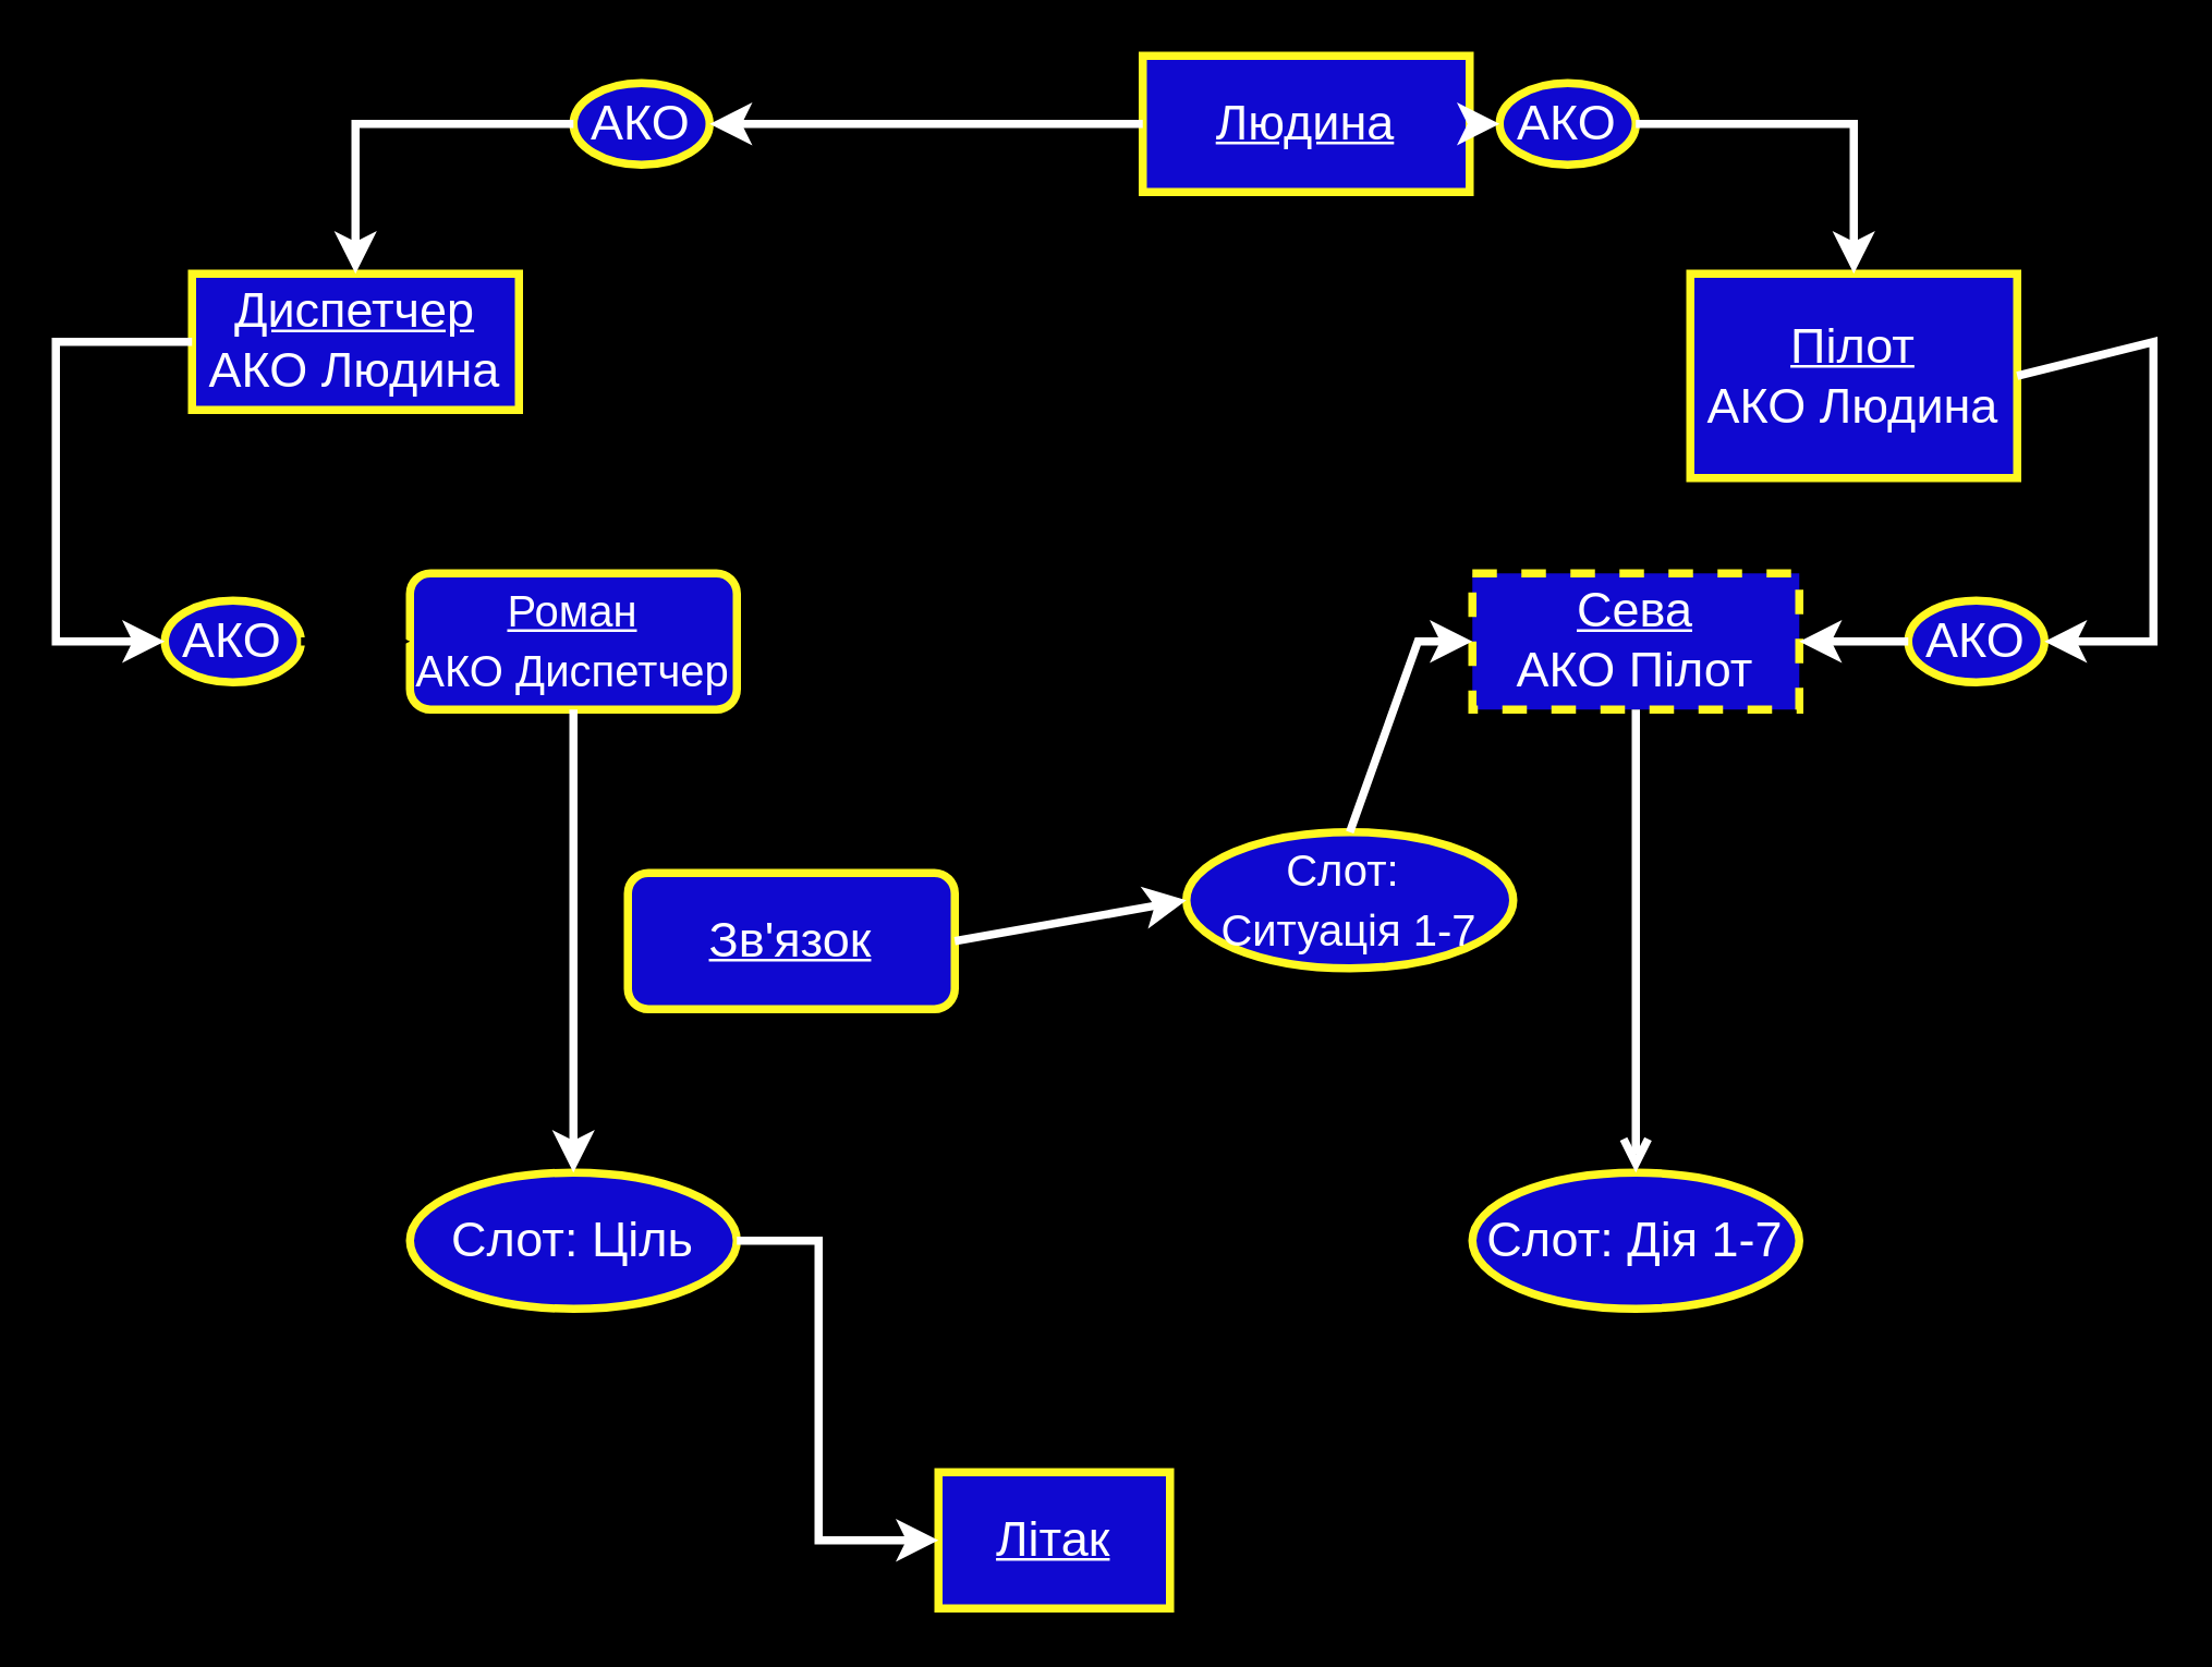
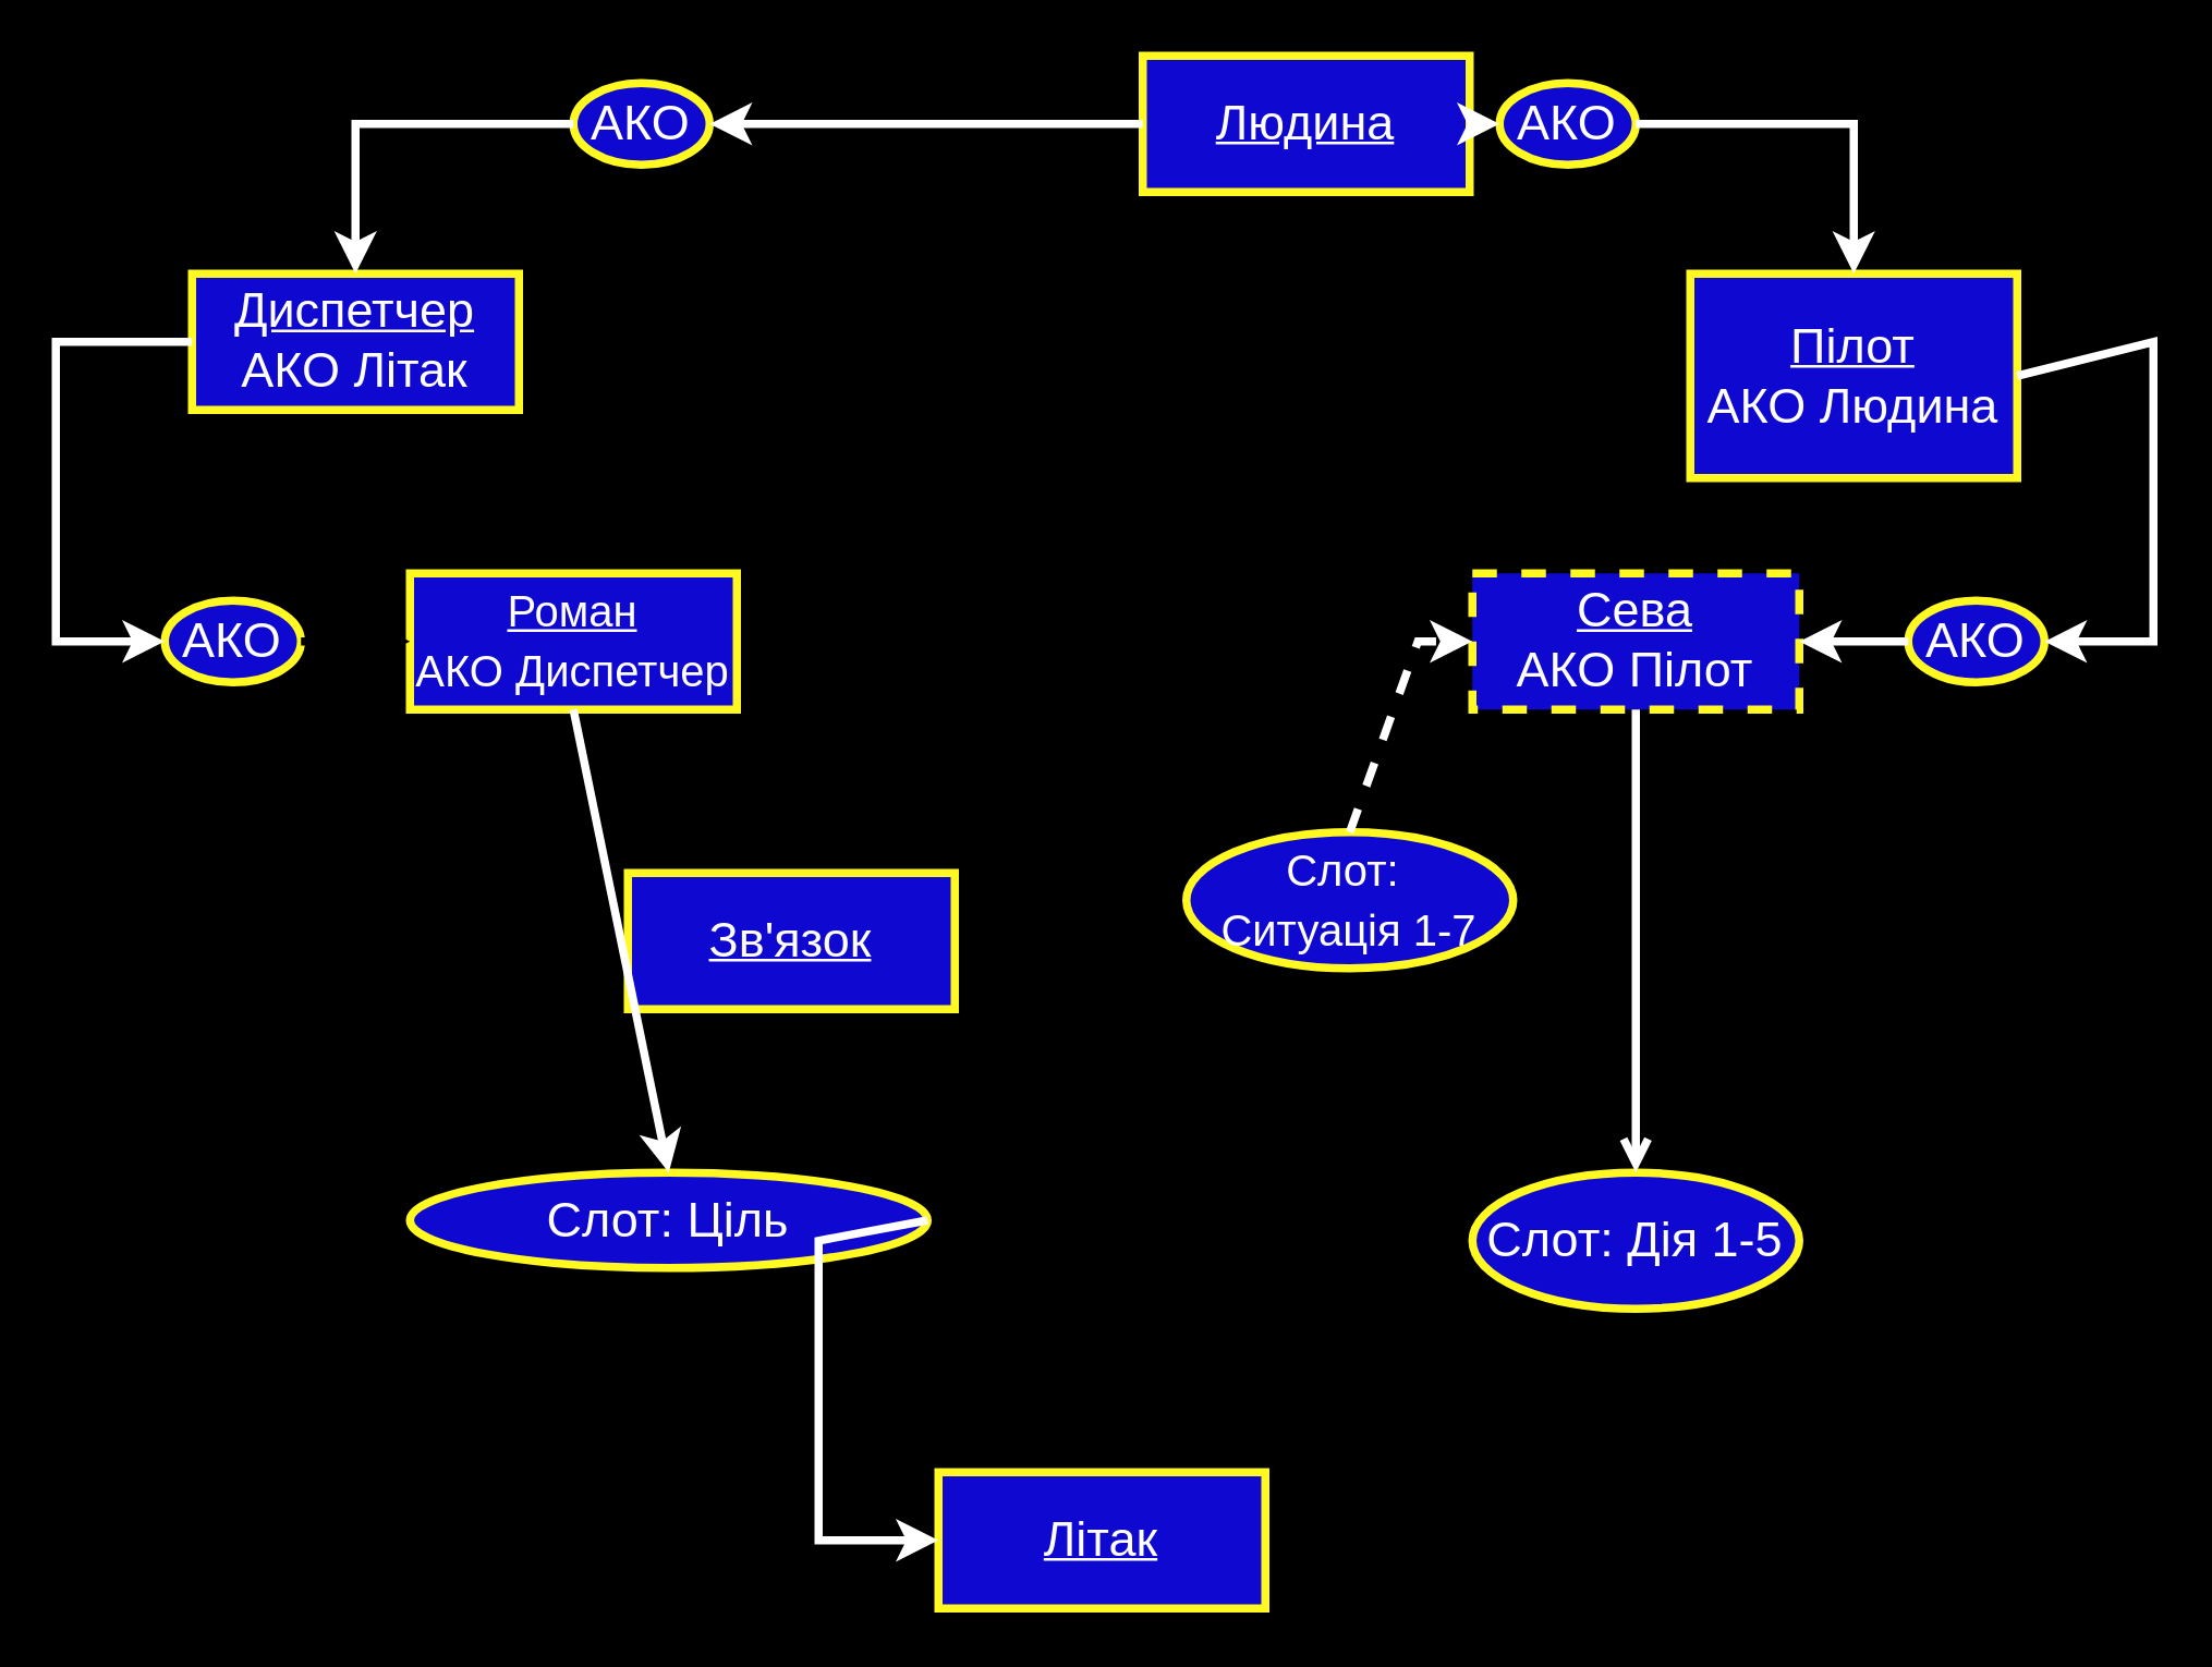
- <mxCell id="4" value="&lt;u&gt;Диспетчер&lt;/u&gt;&lt;br&gt;АКО Людина" style="rounded=0;whiteSpace=wrap;html=1;strokeColor=#FFF821;strokeWidth=3;fillColor=#0F08D0;fontColor=#FFFFFF;fontSize=18;" vertex="1" parent="1"><mxGeometry x="70" y="100" width="120" height="50" as="geometry" /></mxCell>
+ <mxCell id="4" value="&lt;u&gt;Диспетчер&lt;/u&gt;&lt;br&gt;АКО Літак" style="rounded=0;whiteSpace=wrap;html=1;strokeColor=#FFF821;strokeWidth=3;fillColor=#0F08D0;fontColor=#FFFFFF;fontSize=18;" vertex="1" parent="1"><mxGeometry x="70" y="100" width="120" height="50" as="geometry" /></mxCell>
- <mxCell id="8" value="&lt;font style=&quot;font-size: 16px&quot;&gt;&lt;u&gt;Роман&lt;/u&gt;&lt;br&gt;АКО Диспетчер&lt;/font&gt;" style="whiteSpace=wrap;html=1;strokeColor=#FFF821;strokeWidth=3;fillColor=#0F08D0;fontColor=#FFFFFF;fontSize=18;rounded=1;" vertex="1" parent="1"><mxGeometry x="150" y="210" width="120" height="50" as="geometry" /></mxCell>
+ <mxCell id="8" value="&lt;font style=&quot;font-size: 16px&quot;&gt;&lt;u&gt;Роман&lt;/u&gt;&lt;br&gt;АКО Диспетчер&lt;/font&gt;" style="rounded=0;whiteSpace=wrap;html=1;strokeColor=#FFF821;strokeWidth=3;fillColor=#0F08D0;fontColor=#FFFFFF;fontSize=18;" vertex="1" parent="1"><mxGeometry x="150" y="210" width="120" height="50" as="geometry" /></mxCell>
- <mxCell id="19" value="" style="endArrow=classic;html=1;fontColor=#FFFFFF;strokeWidth=3;rounded=0;exitX=0.5;exitY=0;exitDx=0;exitDy=0;entryX=0;entryY=0.5;entryDx=0;entryDy=0;strokeColor=#FFFFFF;" edge="1" parent="1" source="13" target="10"><mxGeometry width="50" height="50" relative="1" as="geometry"><mxPoint x="360" y="310" as="sourcePoint" /><mxPoint x="410" y="260" as="targetPoint" /><Array as="points"><mxPoint x="520" y="235" /></Array></mxGeometry></mxCell>
+ <mxCell id="19" value="" style="endArrow=classic;html=1;fontColor=#FFFFFF;strokeWidth=3;rounded=0;exitX=0.5;exitY=0;exitDx=0;exitDy=0;entryX=0;entryY=0.5;entryDx=0;entryDy=0;strokeColor=#FFFFFF;dashed=1;" edge="1" parent="1" source="13" target="10"><mxGeometry width="50" height="50" relative="1" as="geometry"><mxPoint x="360" y="310" as="sourcePoint" /><mxPoint x="410" y="260" as="targetPoint" /><Array as="points"><mxPoint x="520" y="235" /></Array></mxGeometry></mxCell>
- <mxCell id="18" value="" style="endArrow=classic;html=1;fontColor=#FFFFFF;strokeWidth=3;rounded=0;exitX=1;exitY=0.5;exitDx=0;exitDy=0;entryX=0;entryY=0.5;entryDx=0;entryDy=0;strokeColor=#FFFFFF;" edge="1" parent="1" source="9" target="13"><mxGeometry width="50" height="50" relative="1" as="geometry"><mxPoint x="350" y="300" as="sourcePoint" /><mxPoint x="400" y="250" as="targetPoint" /></mxGeometry></mxCell>
- <mxCell id="9" value="&lt;u&gt;Зв'язок&lt;/u&gt;" style="whiteSpace=wrap;html=1;strokeColor=#FFF821;strokeWidth=3;fillColor=#0F08D0;fontColor=#FFFFFF;fontSize=18;rounded=1;" vertex="1" parent="1"><mxGeometry x="230" y="320" width="120" height="50" as="geometry" /></mxCell>
+ <mxCell id="9" value="&lt;u&gt;Зв'язок&lt;/u&gt;" style="rounded=0;whiteSpace=wrap;html=1;strokeColor=#FFF821;strokeWidth=3;fillColor=#0F08D0;fontColor=#FFFFFF;fontSize=18;" vertex="1" parent="1"><mxGeometry x="230" y="320" width="120" height="50" as="geometry" /></mxCell>
- <mxCell id="24" value="Слот: Ціль" style="ellipse;whiteSpace=wrap;html=1;fontColor=#FFFFFF;strokeColor=#FFF821;strokeWidth=3;fillColor=#0F08D0;fontSize=18;" vertex="1" parent="1"><mxGeometry x="150" y="430" width="120" height="50" as="geometry" /></mxCell>
+ <mxCell id="24" value="Слот: Ціль" style="ellipse;whiteSpace=wrap;html=1;fontColor=#FFFFFF;strokeColor=#FFF821;strokeWidth=3;fillColor=#0F08D0;fontSize=18;" vertex="1" parent="1"><mxGeometry x="150" y="430" width="190" height="35" as="geometry" /></mxCell>
- <mxCell id="25" value="Слот: Дія 1-7" style="ellipse;whiteSpace=wrap;html=1;fontColor=#FFFFFF;strokeColor=#FFF821;strokeWidth=3;fillColor=#0F08D0;fontSize=18;" vertex="1" parent="1"><mxGeometry x="540" y="430" width="120" height="50" as="geometry" /></mxCell>
+ <mxCell id="25" value="Слот: Дія 1-5" style="ellipse;whiteSpace=wrap;html=1;fontColor=#FFFFFF;strokeColor=#FFF821;strokeWidth=3;fillColor=#0F08D0;fontSize=18;" vertex="1" parent="1"><mxGeometry x="540" y="430" width="120" height="50" as="geometry" /></mxCell>
- <mxCell id="7" value="&lt;u&gt;Літак&lt;/u&gt;" style="rounded=0;whiteSpace=wrap;html=1;strokeColor=#FFF821;strokeWidth=3;fillColor=#0F08D0;fontColor=#FFFFFF;fontSize=18;" vertex="1" parent="1"><mxGeometry x="344" y="540" width="85" height="50" as="geometry" /></mxCell>
+ <mxCell id="7" value="&lt;u&gt;Літак&lt;/u&gt;" style="rounded=0;whiteSpace=wrap;html=1;strokeColor=#FFF821;strokeWidth=3;fillColor=#0F08D0;fontColor=#FFFFFF;fontSize=18;" vertex="1" parent="1"><mxGeometry x="344" y="540" width="120" height="50" as="geometry" /></mxCell>
